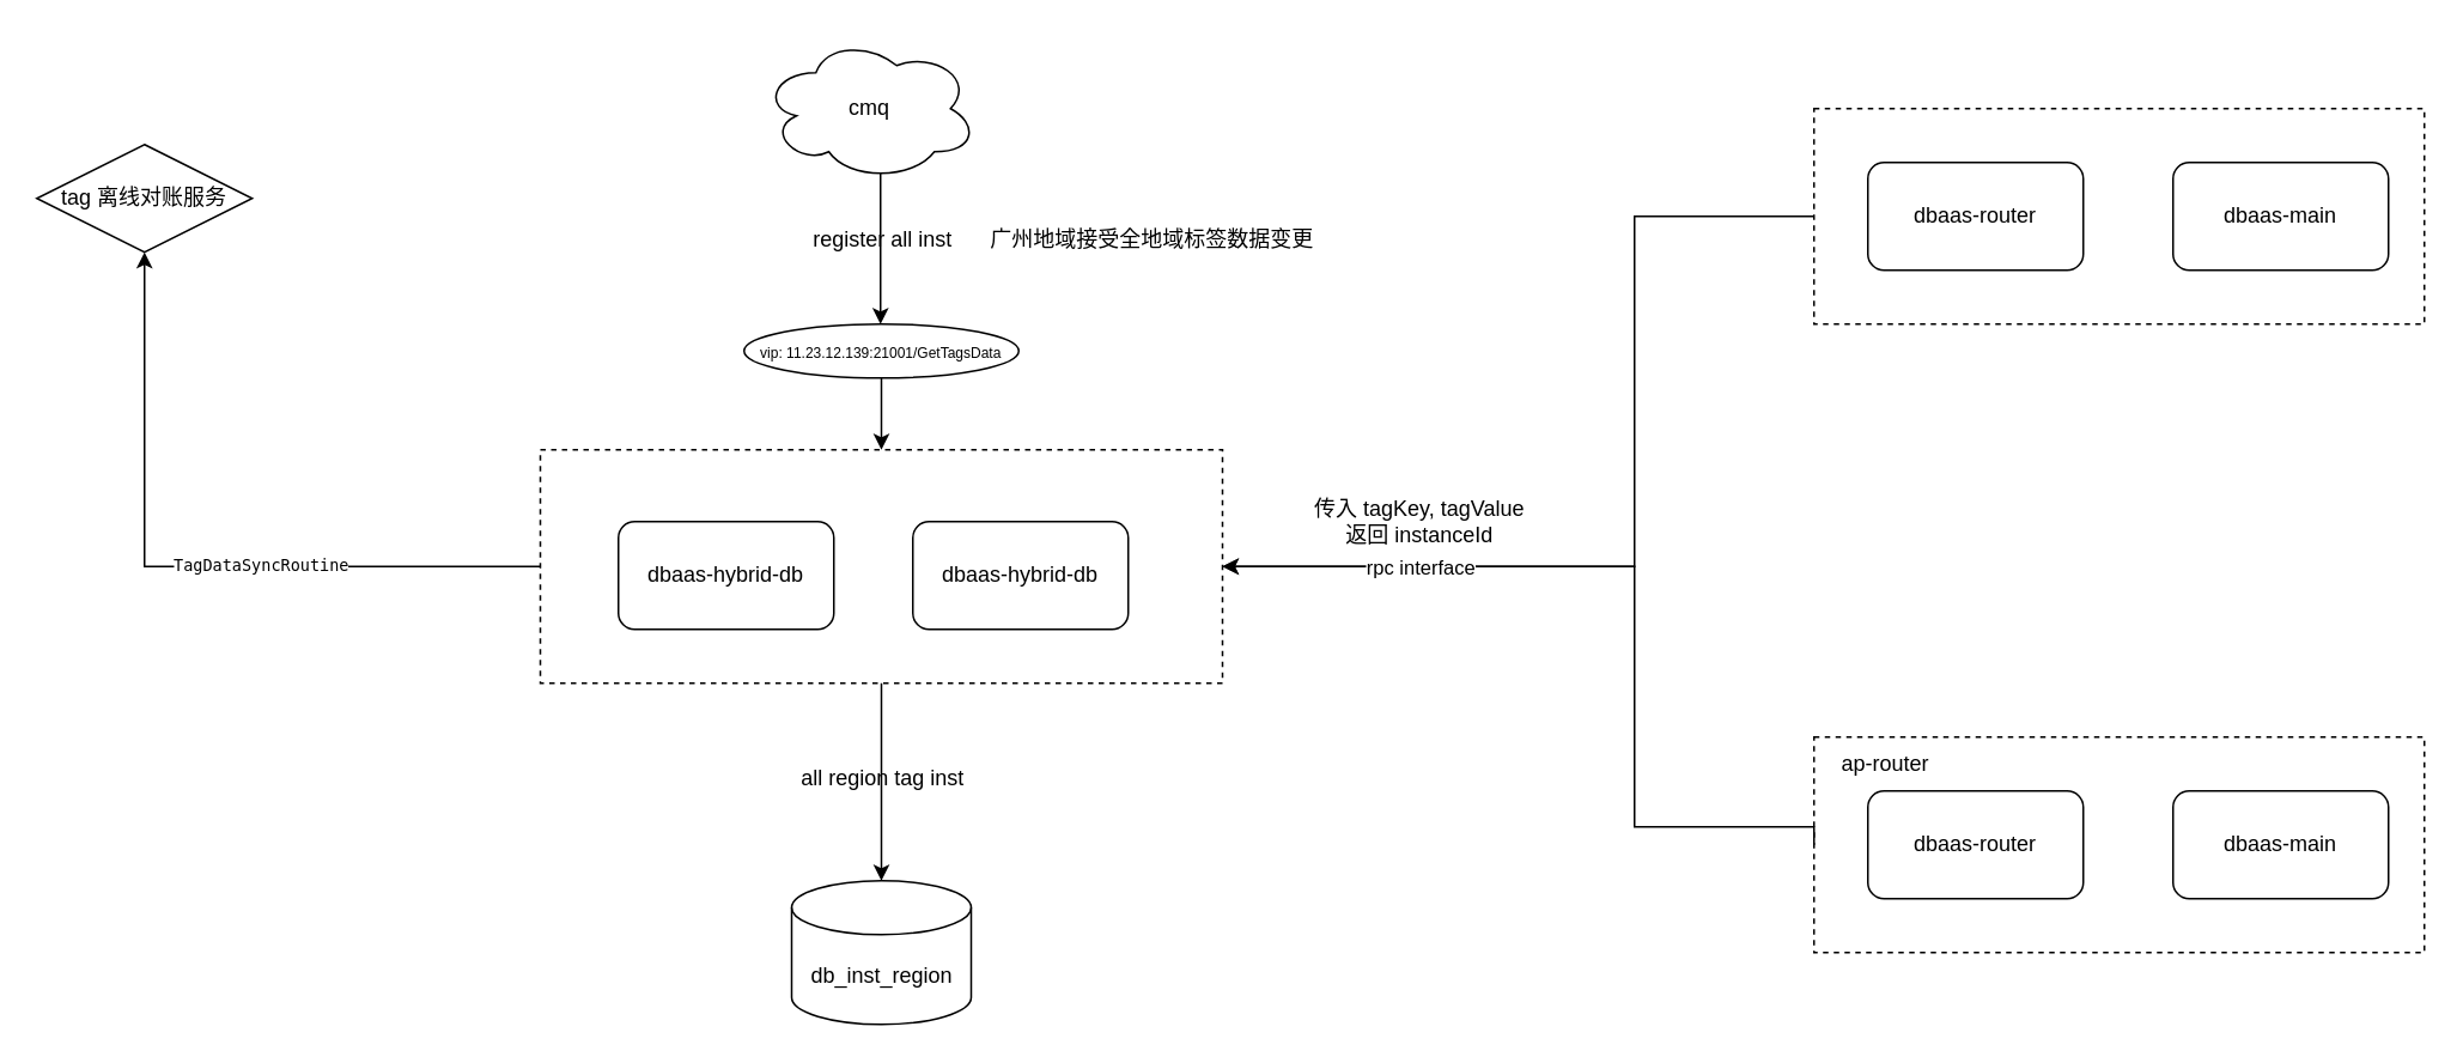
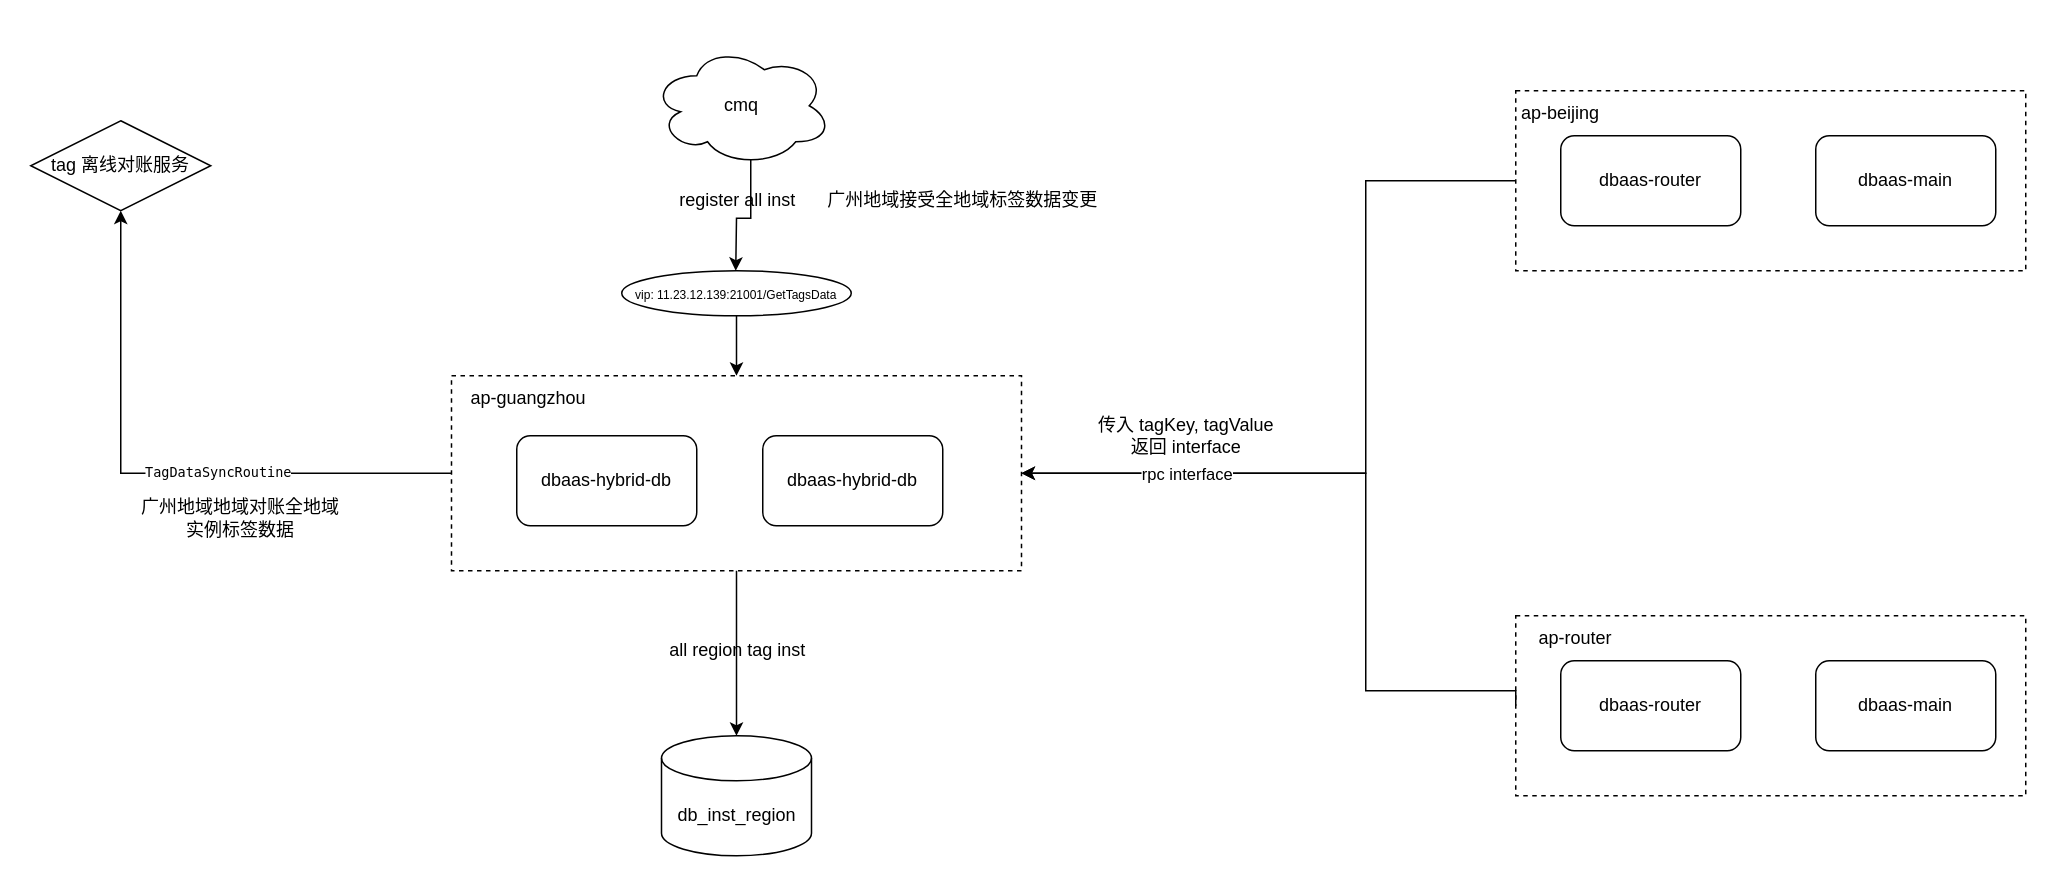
- <mxCell id="10" value="cmq" style="ellipse;shape=cloud;whiteSpace=wrap;html=1;" vertex="1" parent="2"><mxGeometry x="124" width="120" height="80" as="geometry" /></mxCell>
+ <mxCell id="10" value="cmq" style="ellipse;shape=cloud;whiteSpace=wrap;html=1;" vertex="1" parent="2"><mxGeometry x="134" y="10" width="120" height="80" as="geometry" /></mxCell>
+ <mxCell id="19" value="ap-beijing" style="text;html=1;align=center;verticalAlign=middle;whiteSpace=wrap;rounded=0;container=0;" vertex="1" parent="17"><mxGeometry width="60" height="30" as="geometry" /></mxCell>
+ <mxCell id="13" value="ap-guangzhou" style="text;html=1;align=center;verticalAlign=middle;whiteSpace=wrap;rounded=0;" vertex="1" parent="2"><mxGeometry y="230" width="104" height="30" as="geometry" /></mxCell>
- <mxCell id="30" value="传入 tagKey, tagValue&lt;div&gt;返回 instanceId&lt;/div&gt;" style="text;html=1;align=center;verticalAlign=middle;resizable=0;points=[];autosize=1;strokeColor=none;fillColor=none;" vertex="1" parent="1"><mxGeometry x="720" y="270" width="140" height="40" as="geometry" /></mxCell>
+ <mxCell id="30" value="传入 tagKey, tagValue&lt;div&gt;返回 interface&lt;/div&gt;" style="text;html=1;align=center;verticalAlign=middle;resizable=0;points=[];autosize=1;strokeColor=none;fillColor=none;" vertex="1" parent="1"><mxGeometry x="720" y="270" width="140" height="40" as="geometry" /></mxCell>
+ <mxCell id="33" value="广州地域地域对账全地域实例标签数据" style="text;html=1;align=center;verticalAlign=middle;whiteSpace=wrap;rounded=0;" vertex="1" parent="1"><mxGeometry x="90" y="330" width="140" height="30" as="geometry" /></mxCell>
